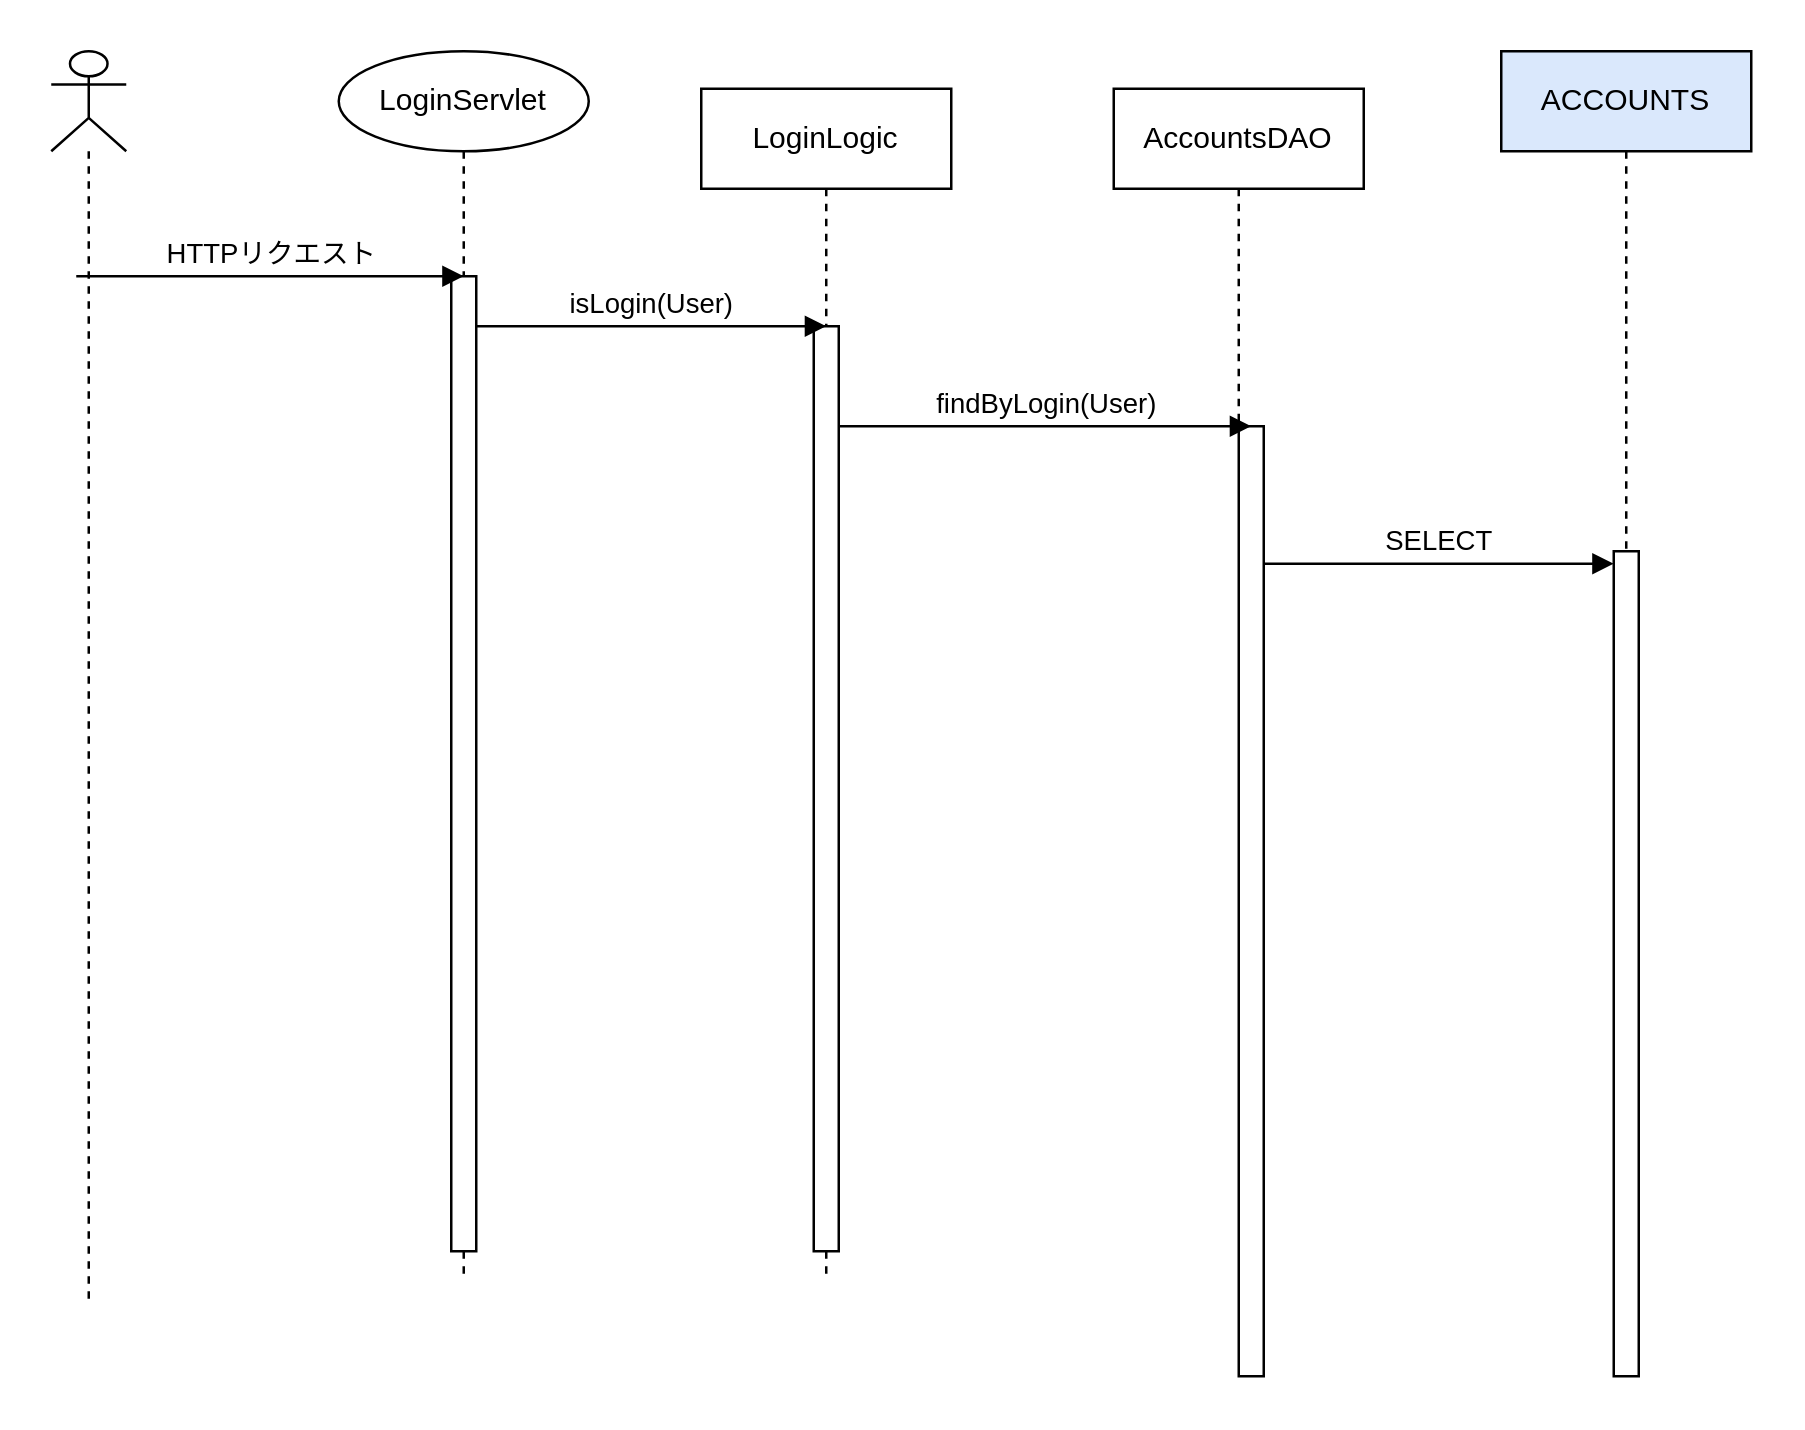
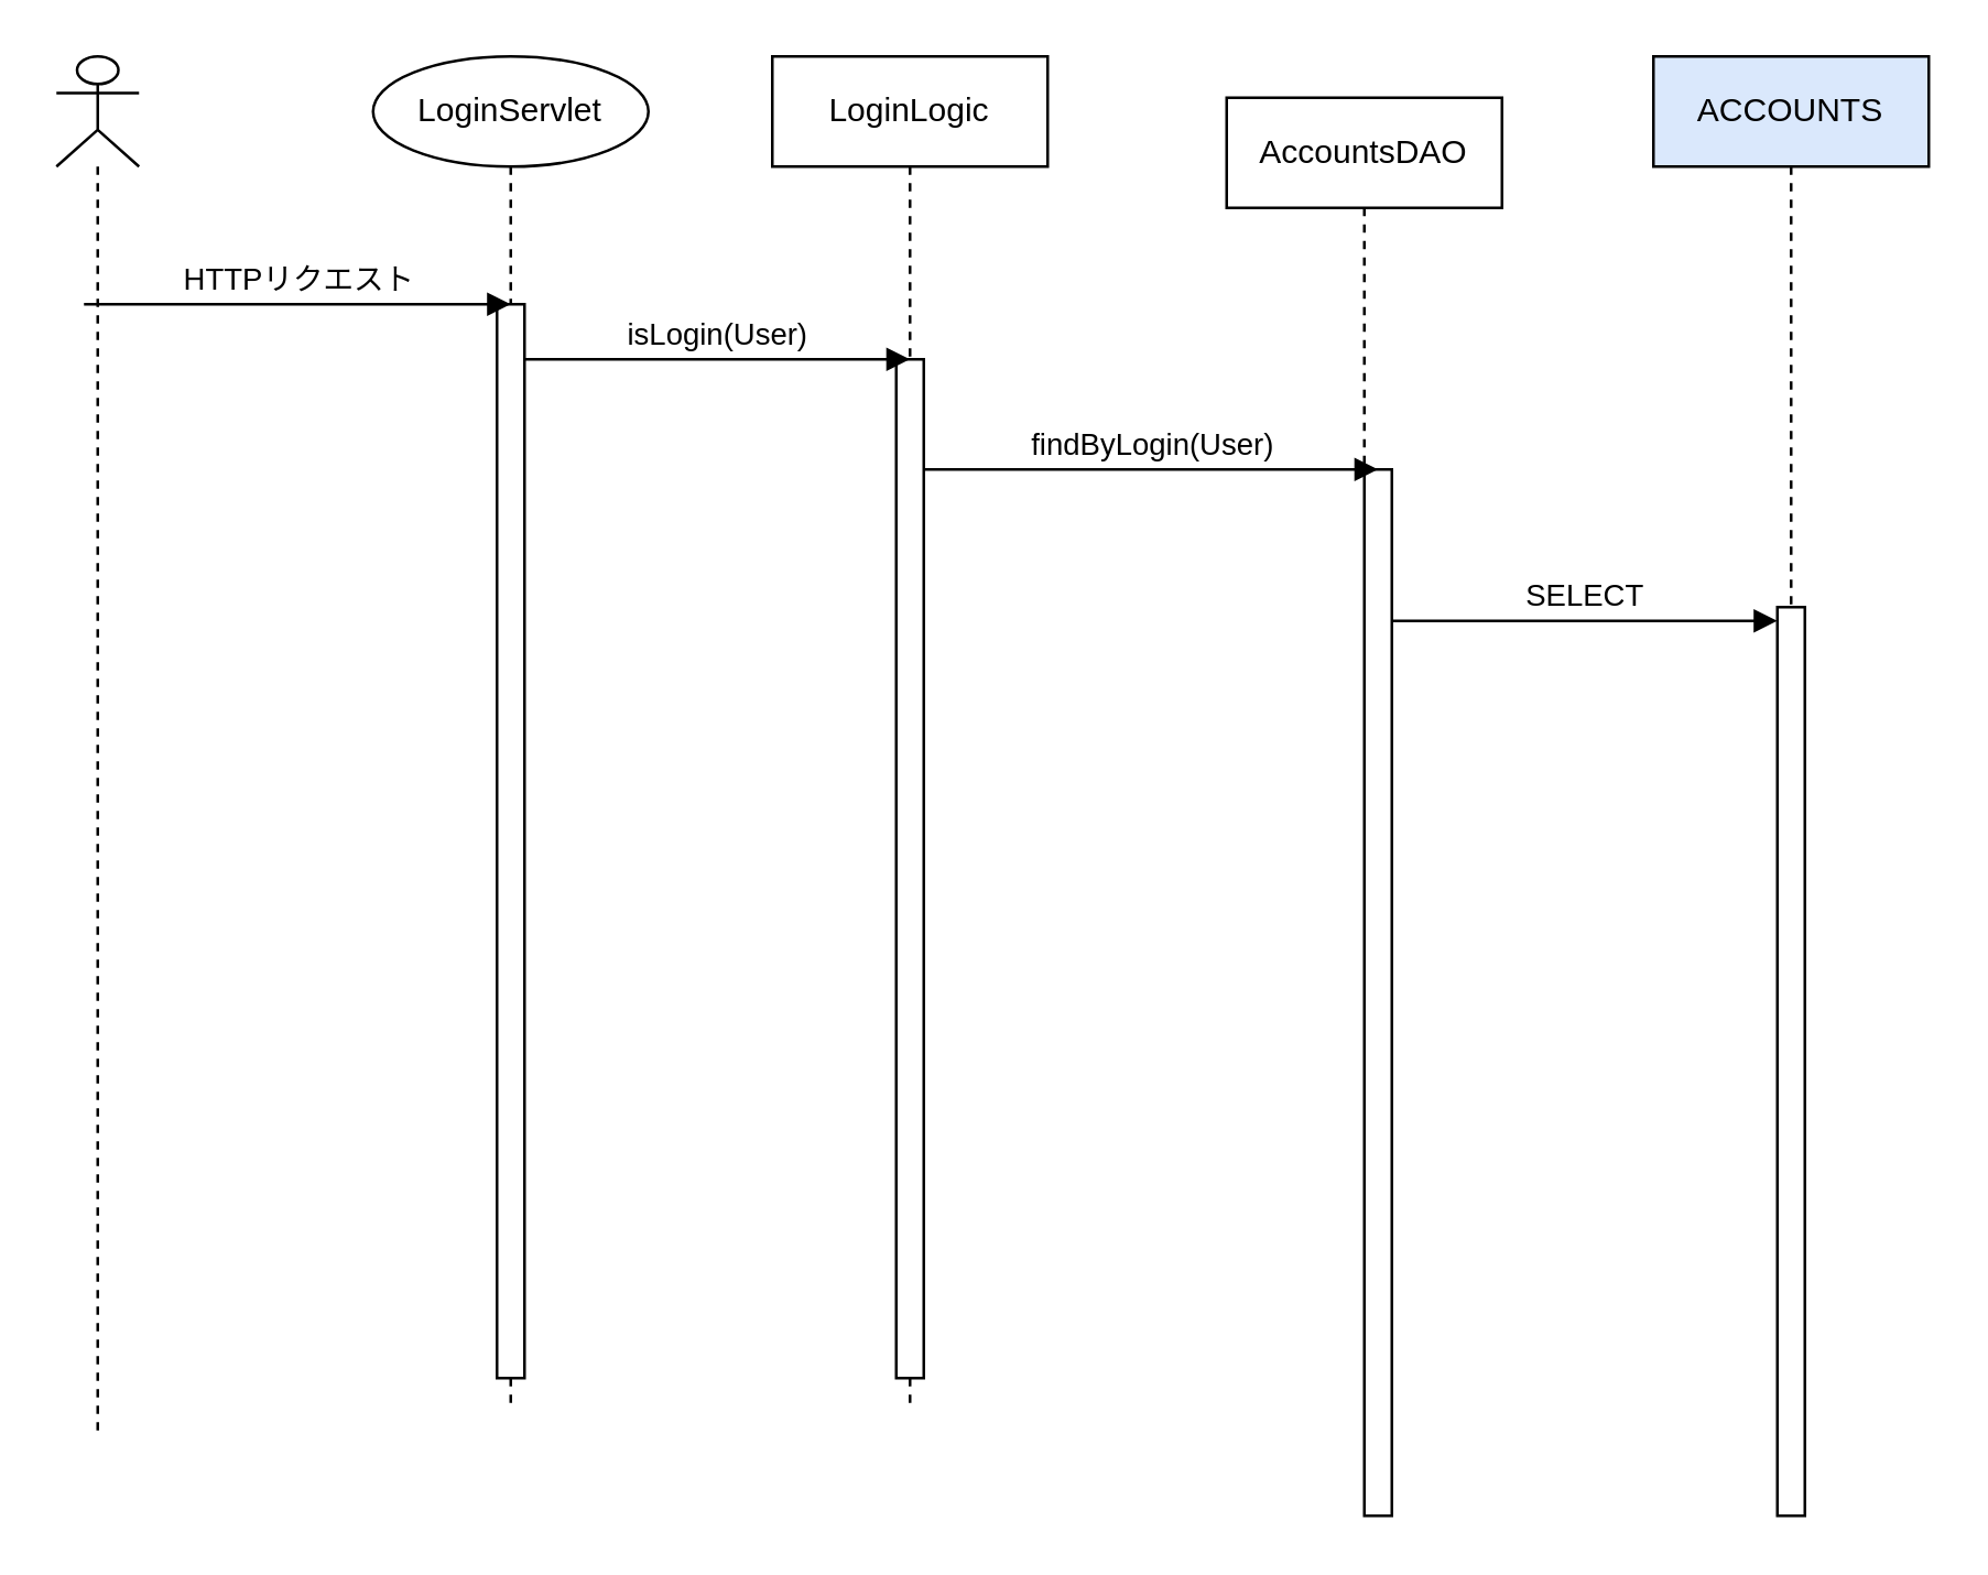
- <mxCell id="9" value="LoginLogic" style="html=1;whiteSpace=wrap;" vertex="1" parent="1"><mxGeometry x="280" y="35" width="100" height="40" as="geometry" /></mxCell>
+ <mxCell id="9" value="LoginLogic" style="html=1;whiteSpace=wrap;" vertex="1" parent="1"><mxGeometry x="280" y="20" width="100" height="40" as="geometry" /></mxCell>
